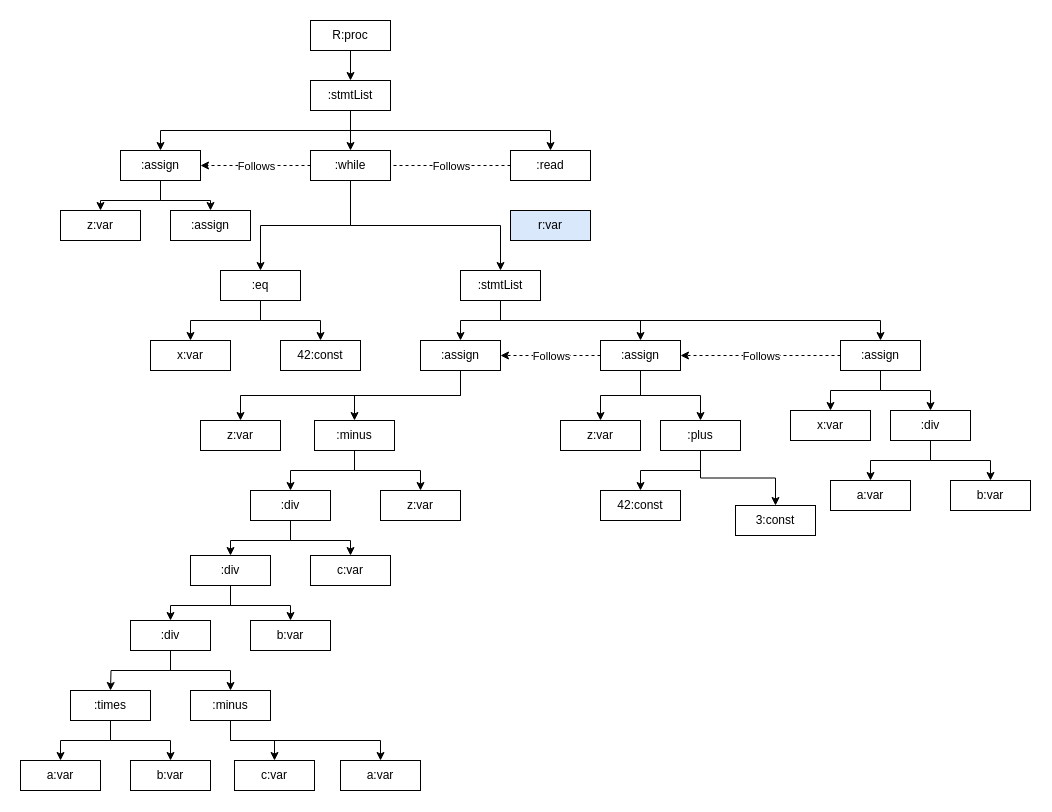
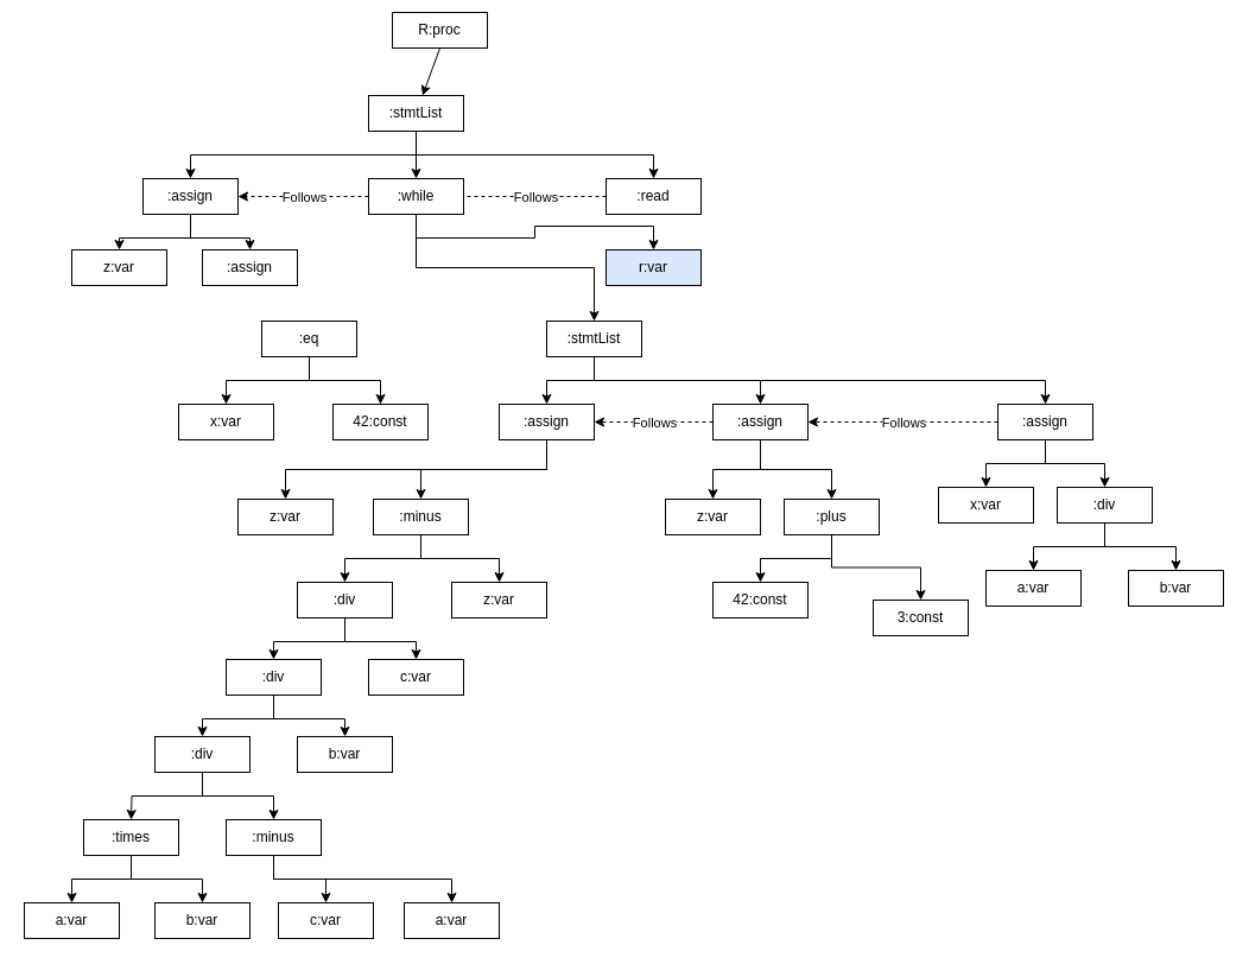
- <mxCell id="2" value="R:proc" style="rounded=0;whiteSpace=wrap;html=1;" vertex="1" parent="1"><mxGeometry x="310" y="20" width="80" height="30" as="geometry" /></mxCell>
+ <mxCell id="2" value="R:proc" style="rounded=0;whiteSpace=wrap;html=1;" vertex="1" parent="1"><mxGeometry x="330" y="10" width="80" height="30" as="geometry" /></mxCell>
- <mxCell id="8" style="edgeStyle=orthogonalEdgeStyle;rounded=0;orthogonalLoop=1;jettySize=auto;html=1;exitX=0.5;exitY=1;exitDx=0;exitDy=0;entryX=0.5;entryY=0;entryDx=0;entryDy=0;" edge="1" parent="1" source="10" target="20"><mxGeometry relative="1" as="geometry" /></mxCell>
+ <mxCell id="8" style="edgeStyle=orthogonalEdgeStyle;rounded=0;orthogonalLoop=1;jettySize=auto;html=1;exitX=0.5;exitY=1;exitDx=0;exitDy=0;" edge="1" parent="1" source="10" target="17"><mxGeometry relative="1" as="geometry" /></mxCell>
